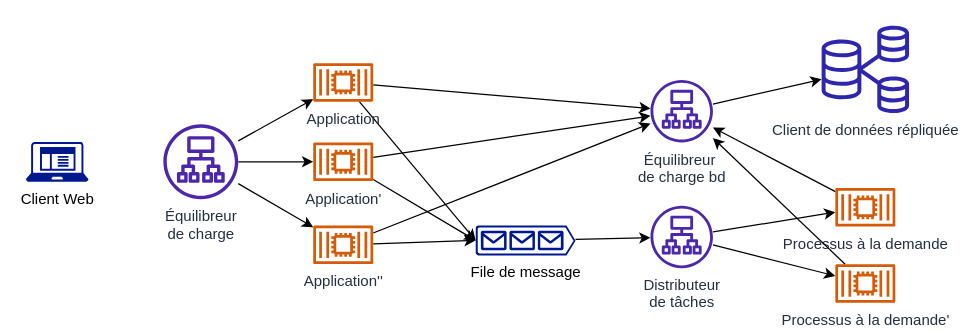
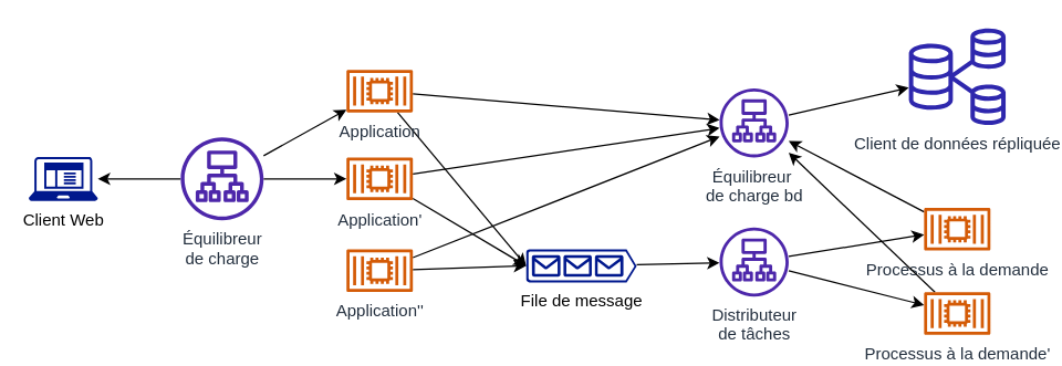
- <mxCell id="4" style="edgeStyle=none;rounded=0;orthogonalLoop=1;jettySize=auto;html=1;" edge="1" parent="1" source="5" target="11"><mxGeometry relative="1" as="geometry" /></mxCell>
+ <mxCell id="4" style="edgeStyle=none;rounded=0;orthogonalLoop=1;jettySize=auto;html=1;" edge="1" parent="1" source="5" target="15"><mxGeometry relative="1" as="geometry" /></mxCell>
